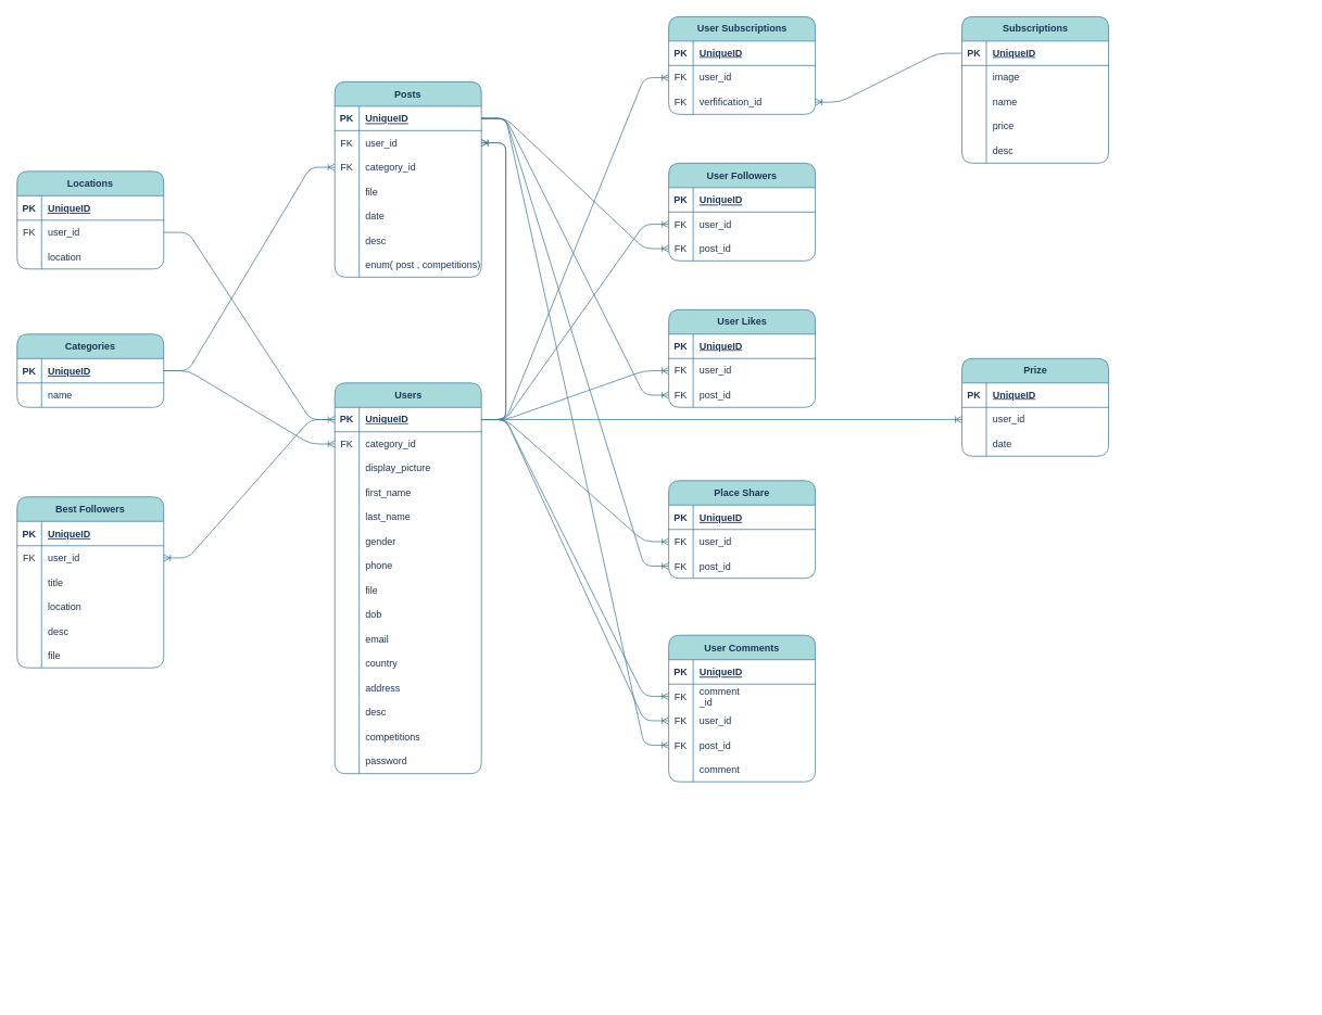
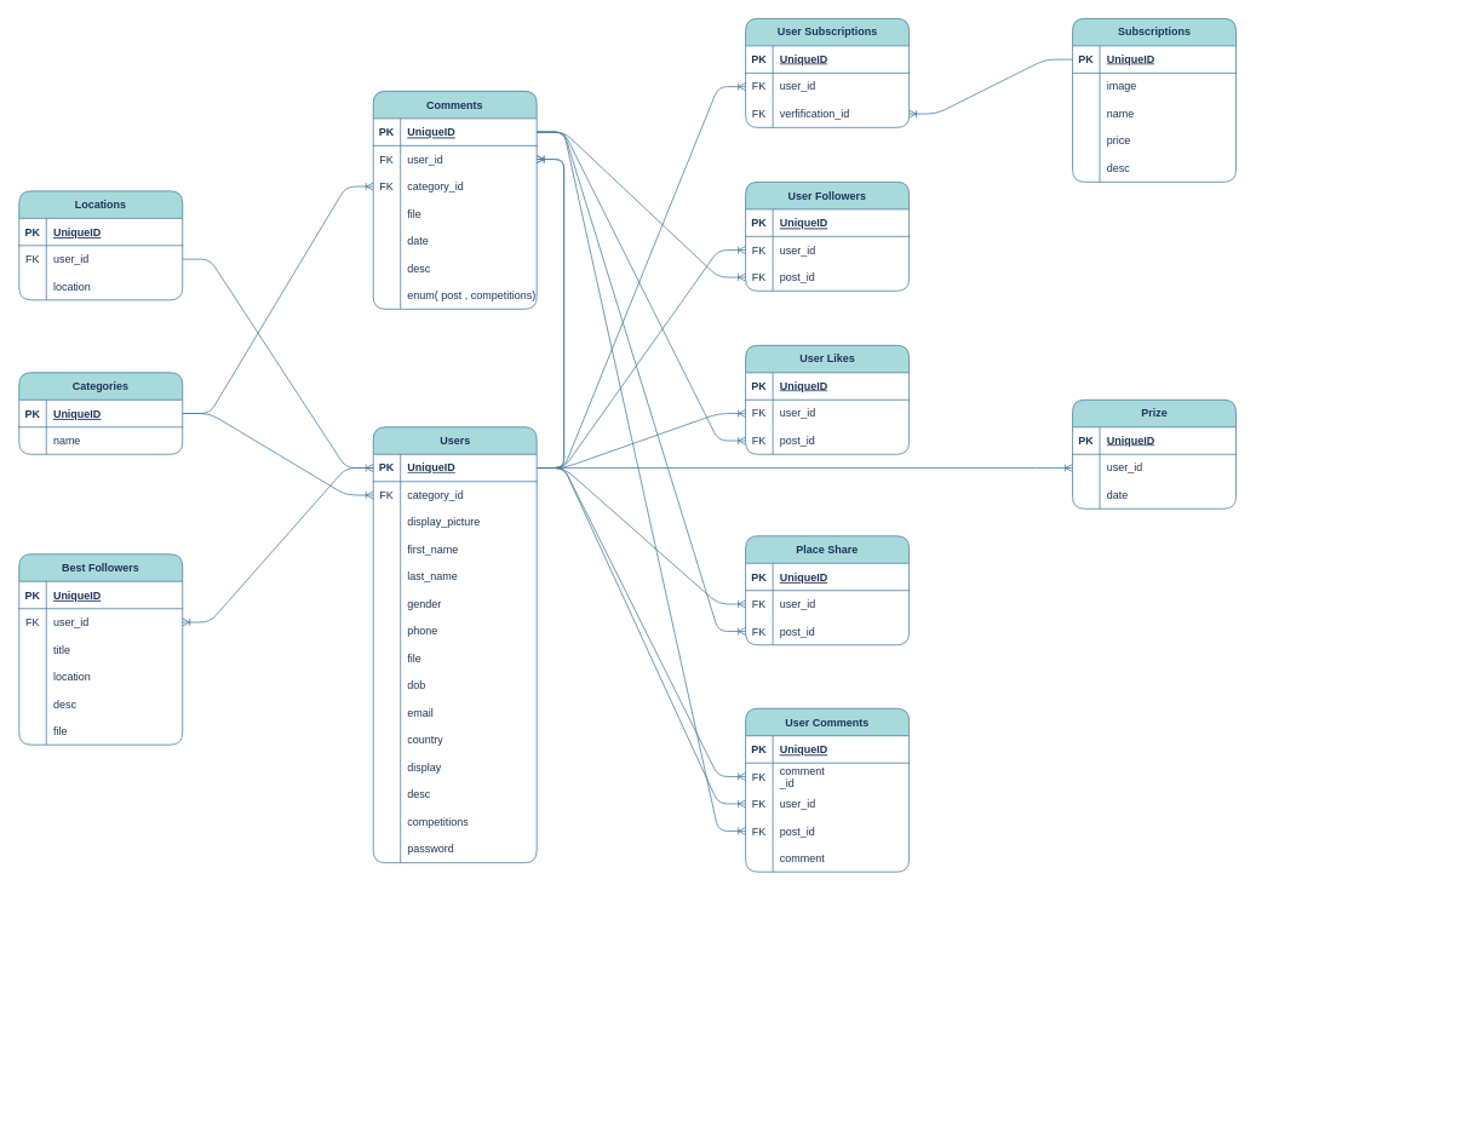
- <mxCell id="117" value="Posts" style="shape=table;startSize=30;container=1;collapsible=1;childLayout=tableLayout;fixedRows=1;rowLines=0;fontStyle=1;align=center;resizeLast=1;rounded=1;labelBackgroundColor=none;fillColor=#A8DADC;strokeColor=#457B9D;fontColor=#1D3557;" parent="1" vertex="1"><mxGeometry x="410" y="100" width="180" height="240.0" as="geometry" /></mxCell>
+ <mxCell id="117" value="Comments" style="shape=table;startSize=30;container=1;collapsible=1;childLayout=tableLayout;fixedRows=1;rowLines=0;fontStyle=1;align=center;resizeLast=1;rounded=1;labelBackgroundColor=none;fillColor=#A8DADC;strokeColor=#457B9D;fontColor=#1D3557;" parent="1" vertex="1"><mxGeometry x="410" y="100" width="180" height="240.0" as="geometry" /></mxCell>
- <mxCell id="38" value="address" style="shape=partialRectangle;connectable=0;fillColor=none;top=0;left=0;bottom=0;right=0;align=left;spacingLeft=6;overflow=hidden;whiteSpace=wrap;html=1;rounded=1;labelBackgroundColor=none;strokeColor=#457B9D;fontColor=#1D3557;" parent="36" vertex="1"><mxGeometry x="30" width="150" height="30" as="geometry"><mxRectangle width="150" height="30" as="alternateBounds" /></mxGeometry></mxCell>
+ <mxCell id="38" value="display" style="shape=partialRectangle;connectable=0;fillColor=none;top=0;left=0;bottom=0;right=0;align=left;spacingLeft=6;overflow=hidden;whiteSpace=wrap;html=1;rounded=1;labelBackgroundColor=none;strokeColor=#457B9D;fontColor=#1D3557;" parent="36" vertex="1"><mxGeometry x="30" width="150" height="30" as="geometry"><mxRectangle width="150" height="30" as="alternateBounds" /></mxGeometry></mxCell>
